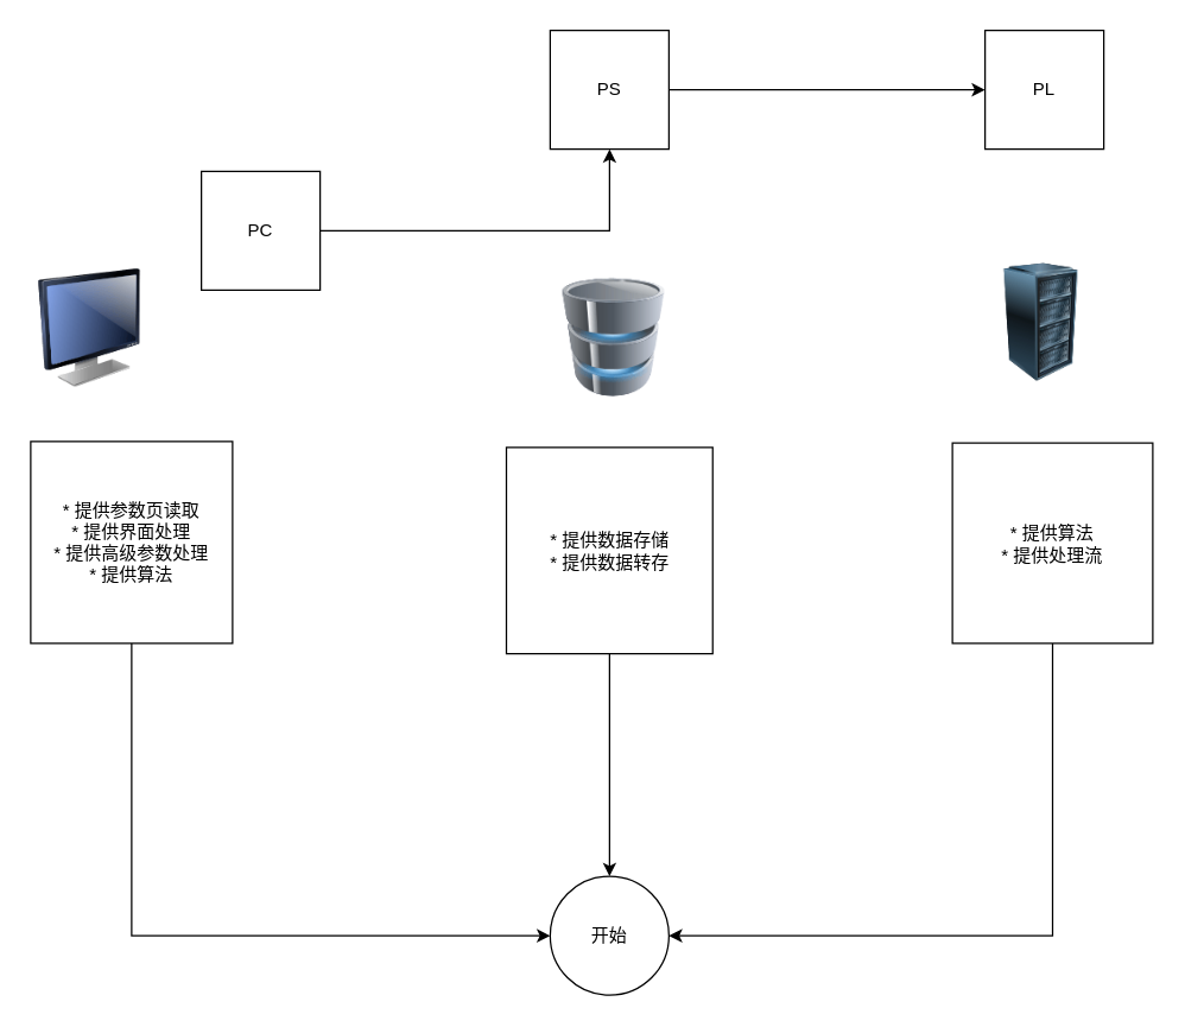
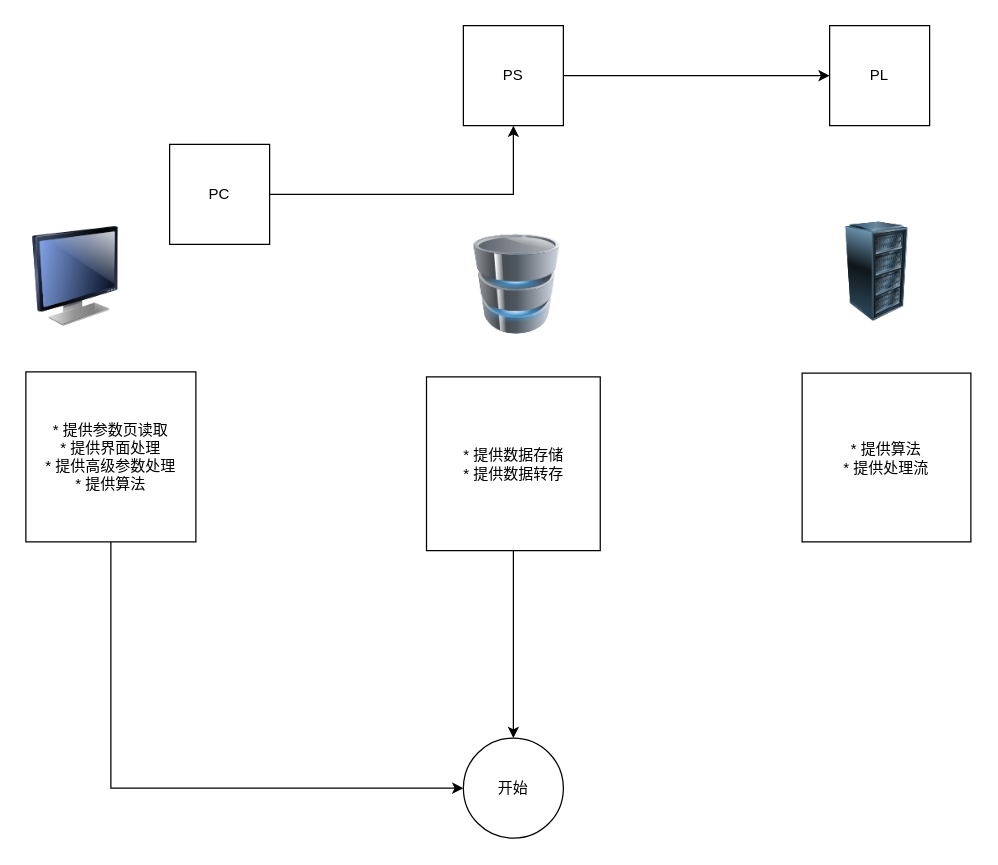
- <mxCell id="14" style="edgeStyle=orthogonalEdgeStyle;rounded=0;orthogonalLoop=1;jettySize=auto;html=1;exitX=0.5;exitY=1;exitDx=0;exitDy=0;entryX=1;entryY=0.5;entryDx=0;entryDy=0;" edge="1" parent="1" source="15" target="16"><mxGeometry relative="1" as="geometry" /></mxCell>
